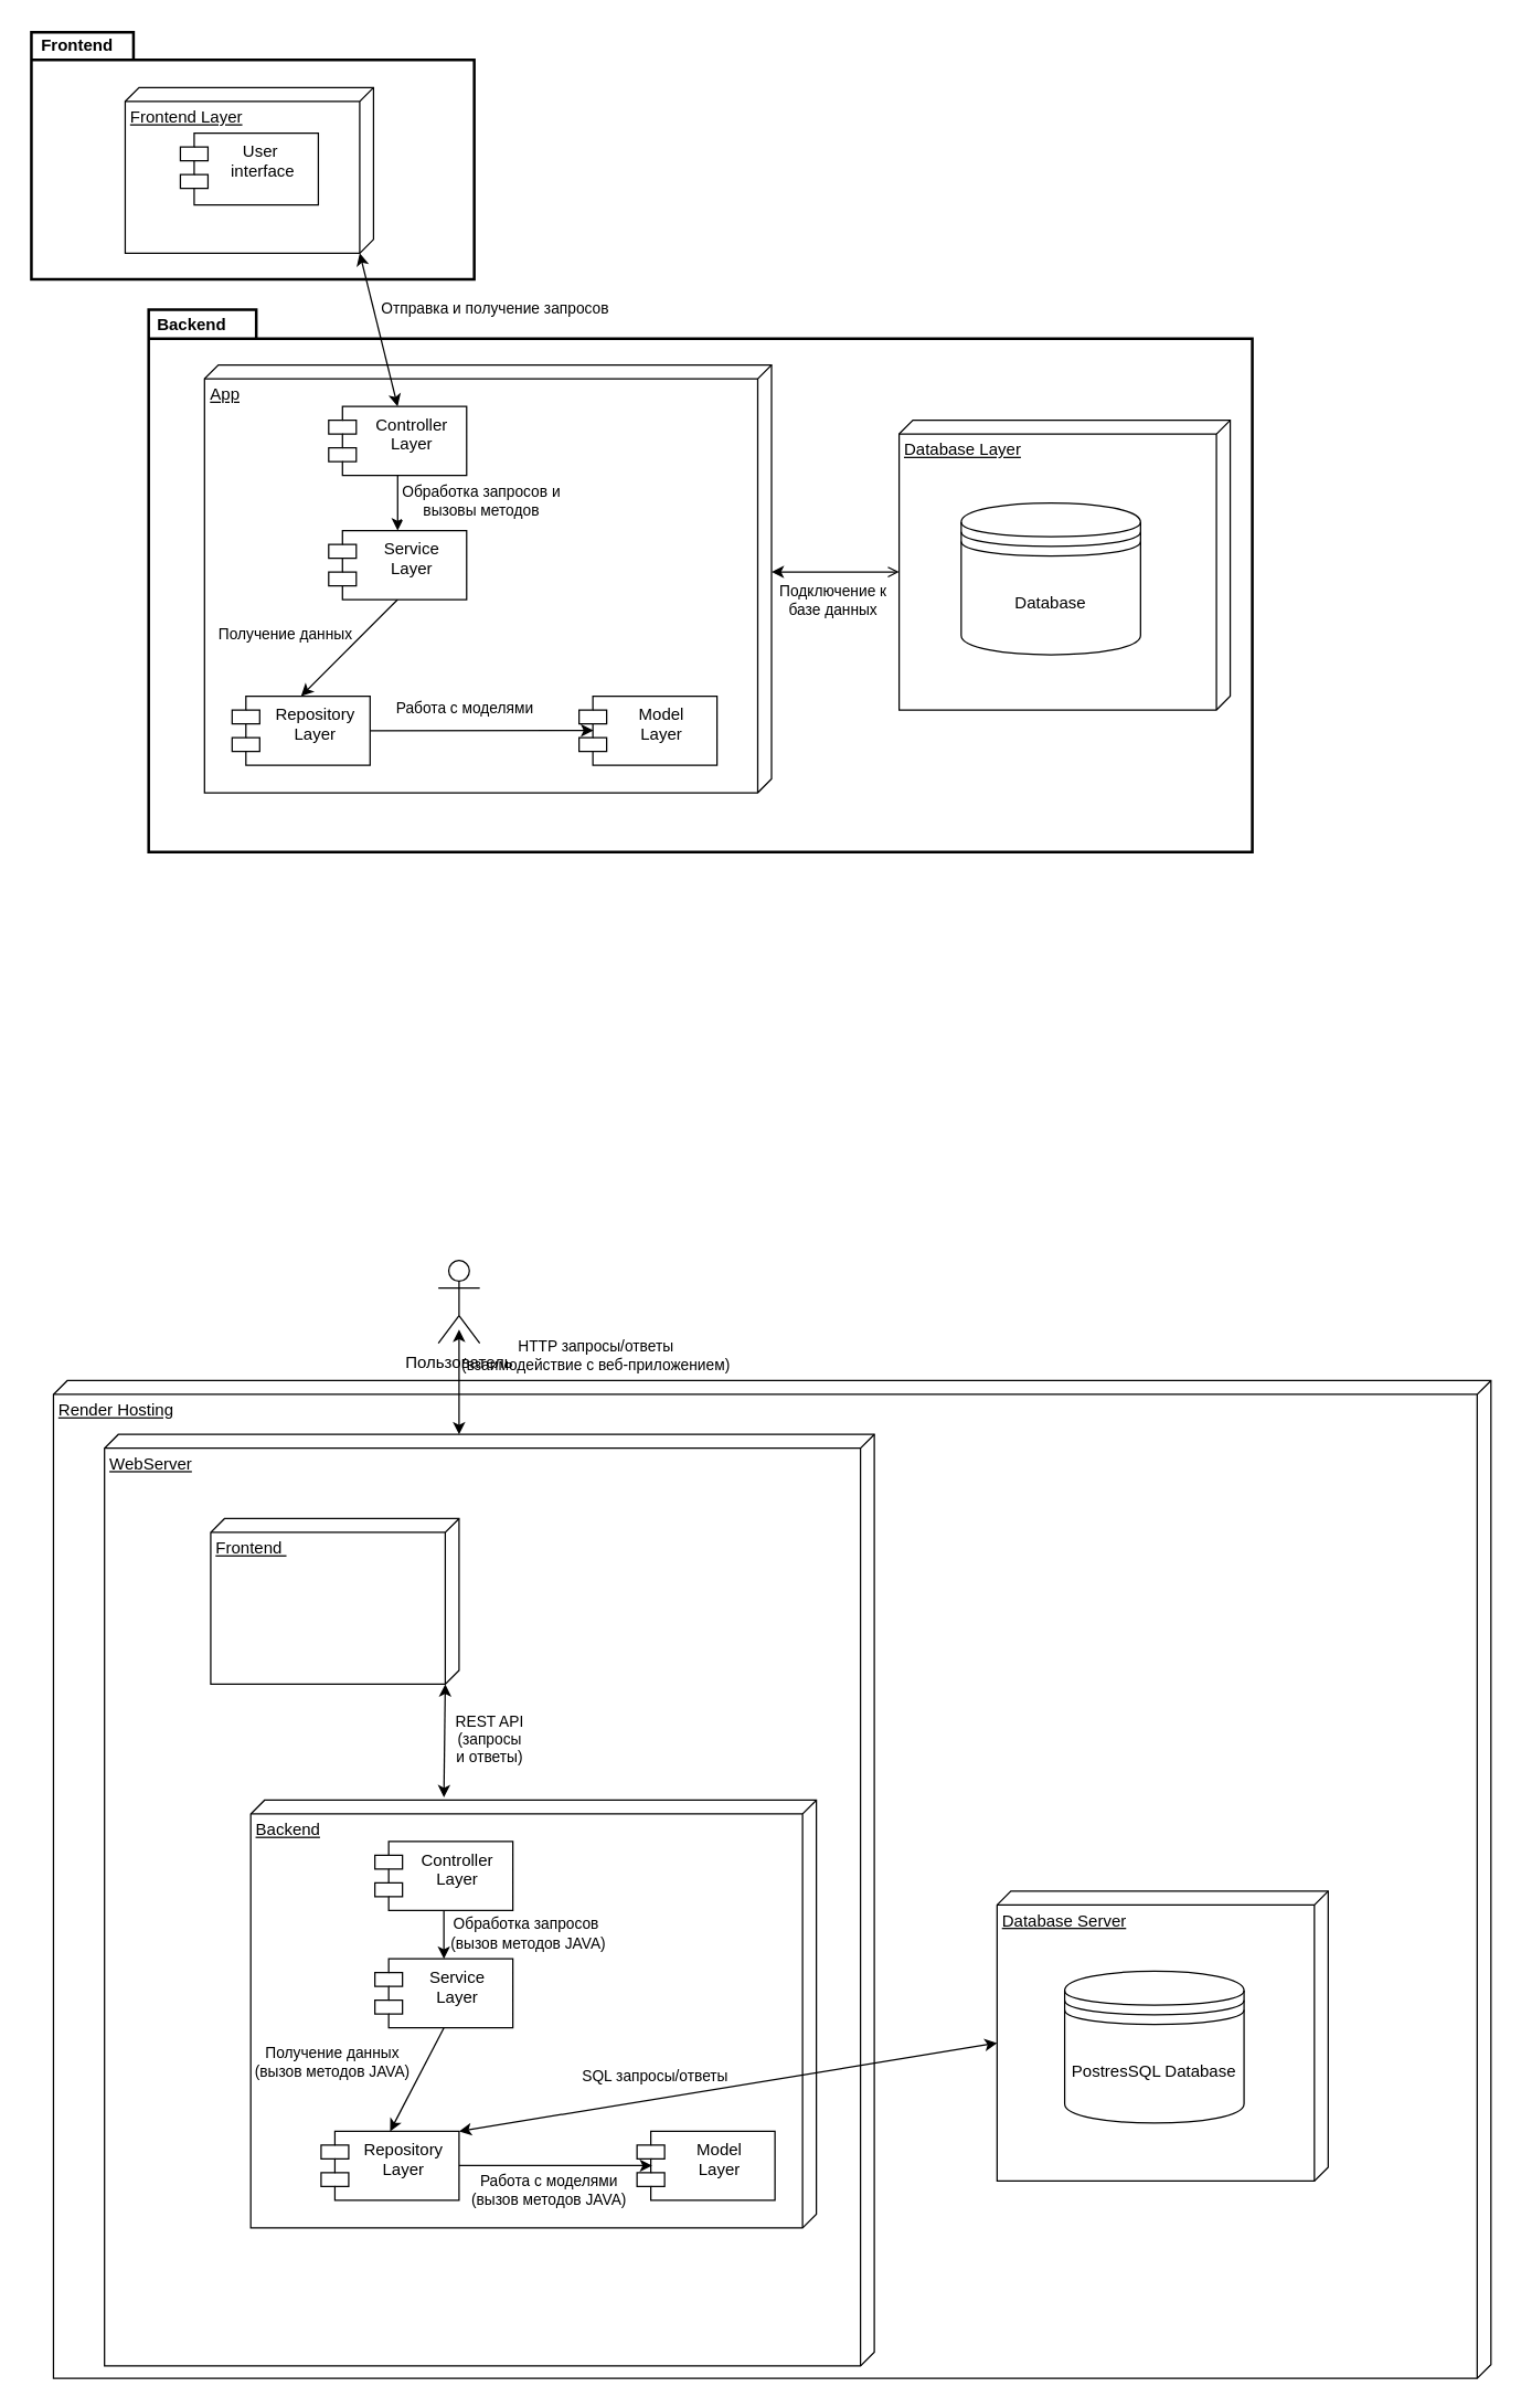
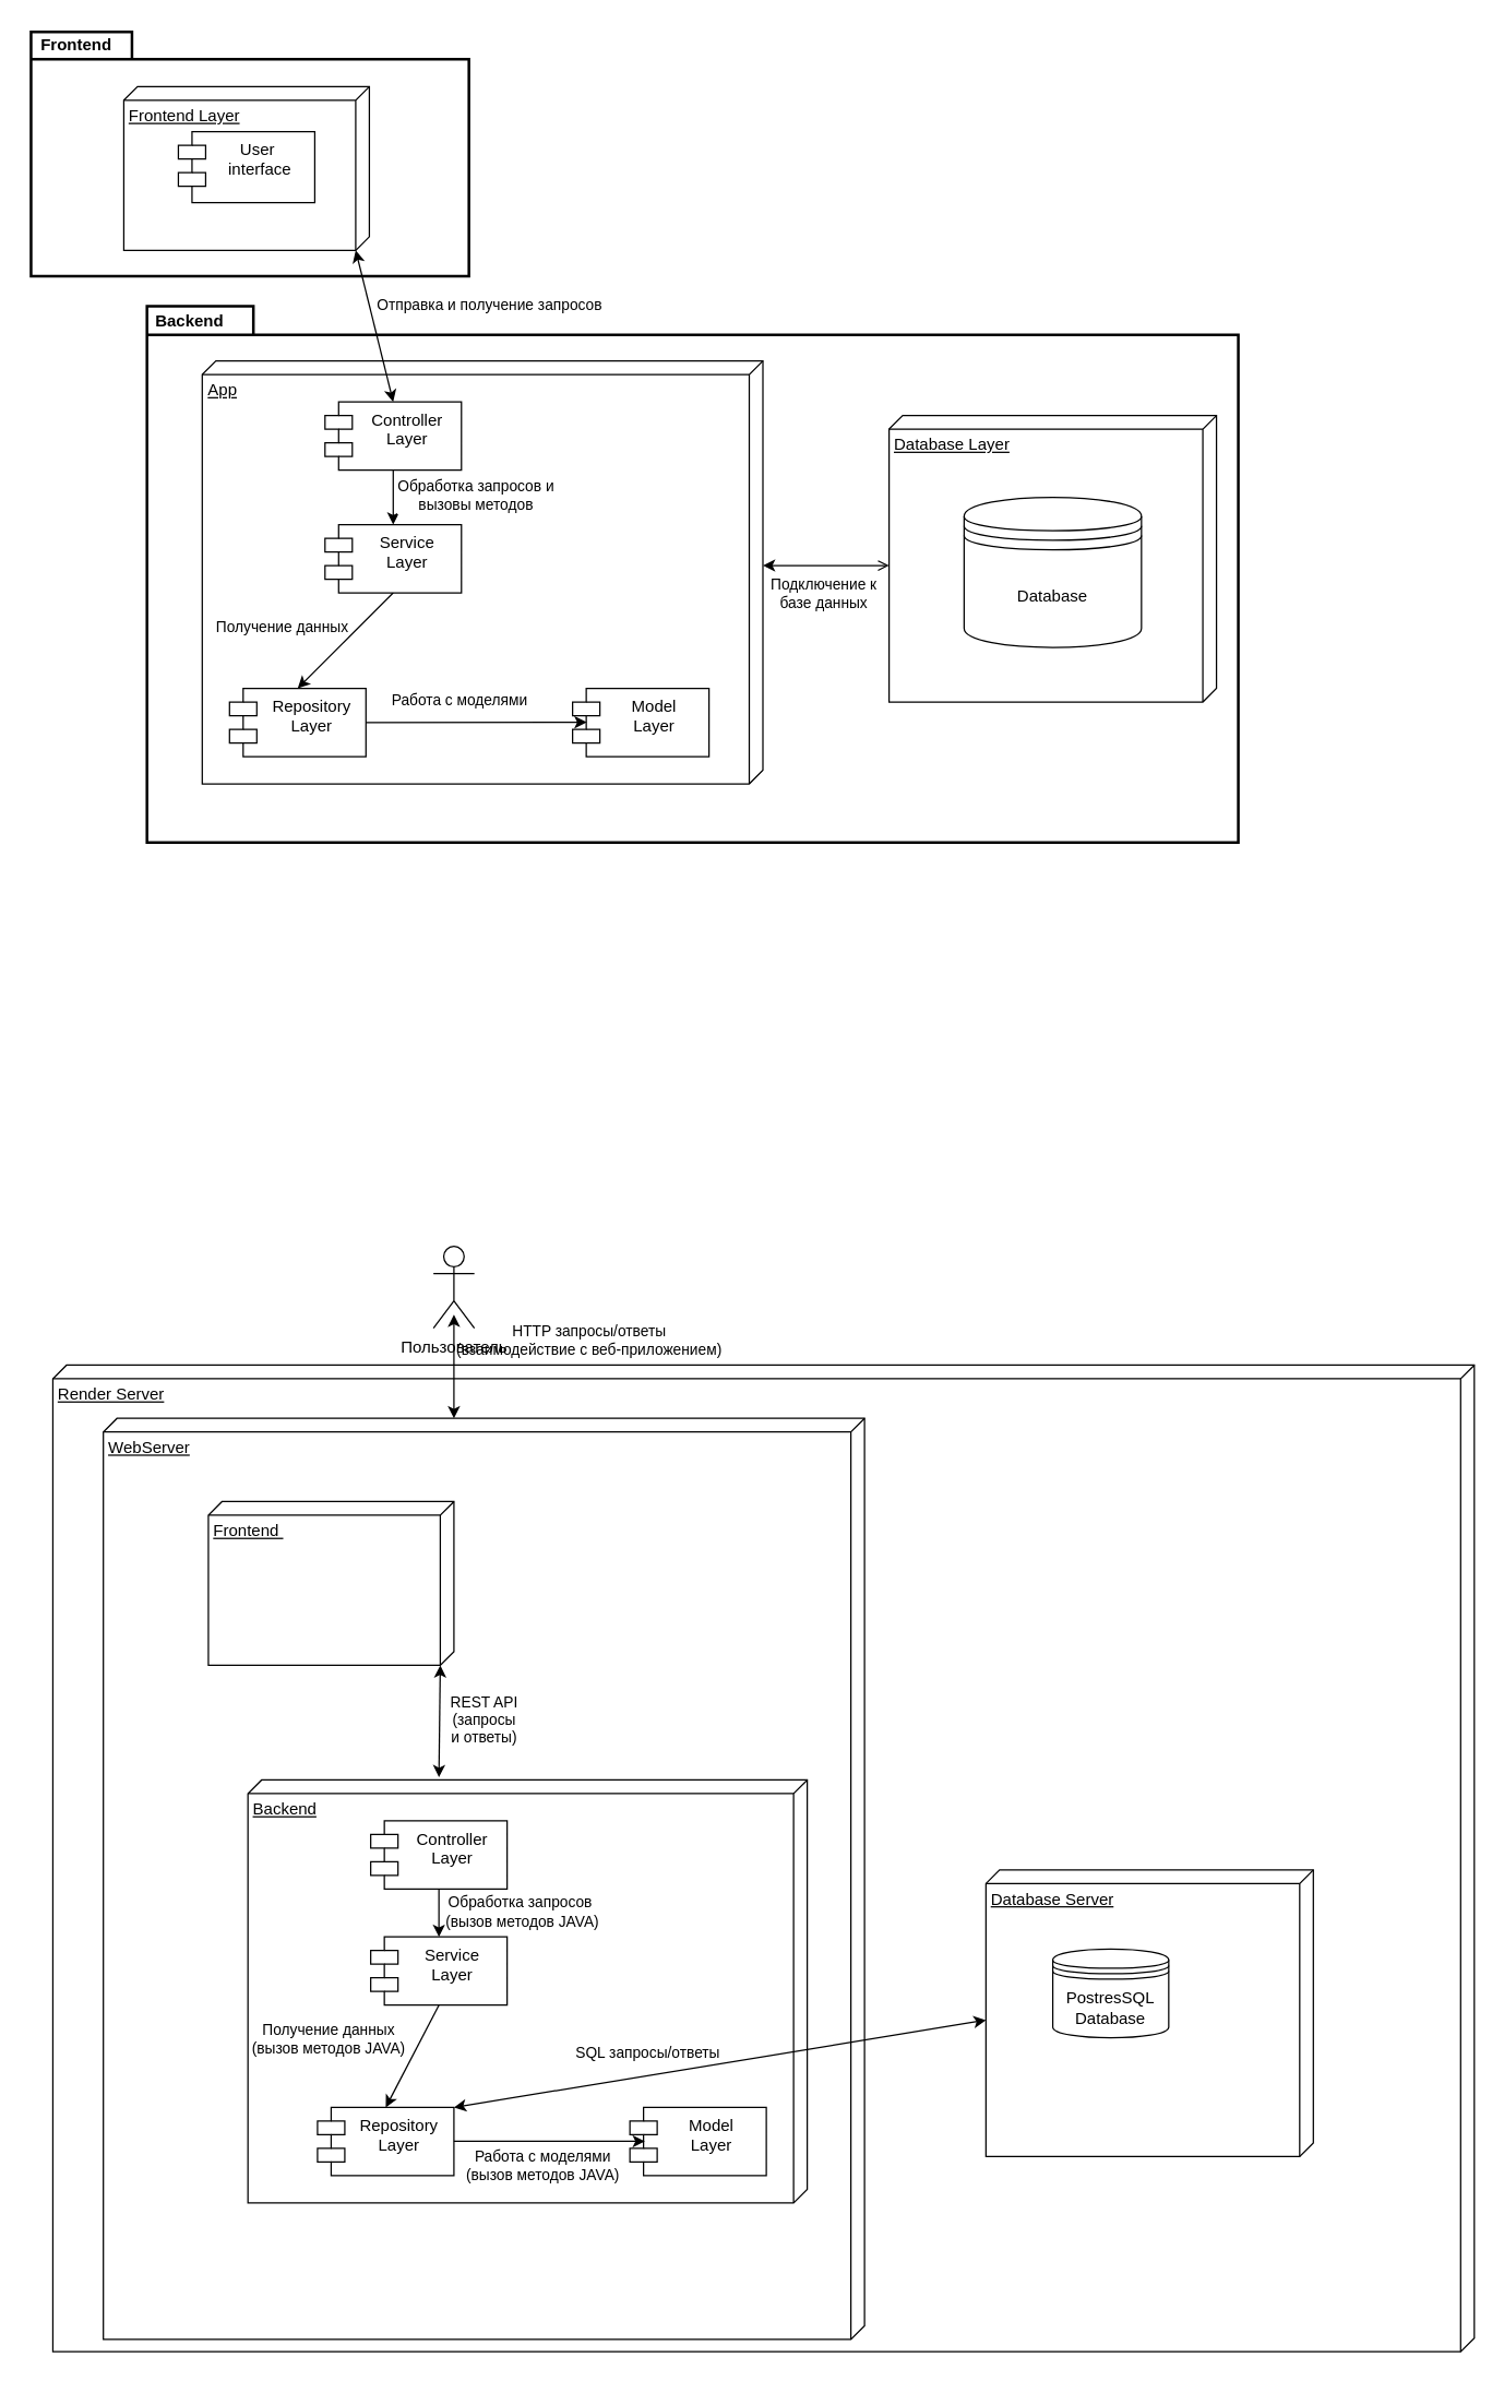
- <mxCell id="26" value="Database" style="shape=datastore;whiteSpace=wrap;html=1;" parent="1" vertex="1"><mxGeometry x="696" y="364" width="130" height="110" as="geometry" /></mxCell>
+ <mxCell id="26" value="Database" style="shape=datastore;whiteSpace=wrap;html=1;" parent="1" vertex="1"><mxGeometry x="706" y="364" width="130" height="110" as="geometry" /></mxCell>
- <mxCell id="2" value="Render Hosting" style="verticalAlign=top;align=left;spacingTop=8;spacingLeft=2;spacingRight=12;shape=cube;size=10;direction=south;fontStyle=4;html=1;whiteSpace=wrap;" parent="1" vertex="1"><mxGeometry x="38" y="1000" width="1042" height="723" as="geometry" /></mxCell>
+ <mxCell id="2" value="Render Server" style="verticalAlign=top;align=left;spacingTop=8;spacingLeft=2;spacingRight=12;shape=cube;size=10;direction=south;fontStyle=4;html=1;whiteSpace=wrap;" parent="1" vertex="1"><mxGeometry x="38" y="1000" width="1042" height="723" as="geometry" /></mxCell>
- <mxCell id="9" value="PostresSQL Database" style="shape=datastore;whiteSpace=wrap;html=1;" parent="1" vertex="1"><mxGeometry x="771" y="1428" width="130" height="110" as="geometry" /></mxCell>
+ <mxCell id="9" value="PostresSQL Database" style="shape=datastore;whiteSpace=wrap;html=1;" parent="1" vertex="1"><mxGeometry x="771" y="1428" width="85" height="65" as="geometry" /></mxCell>
